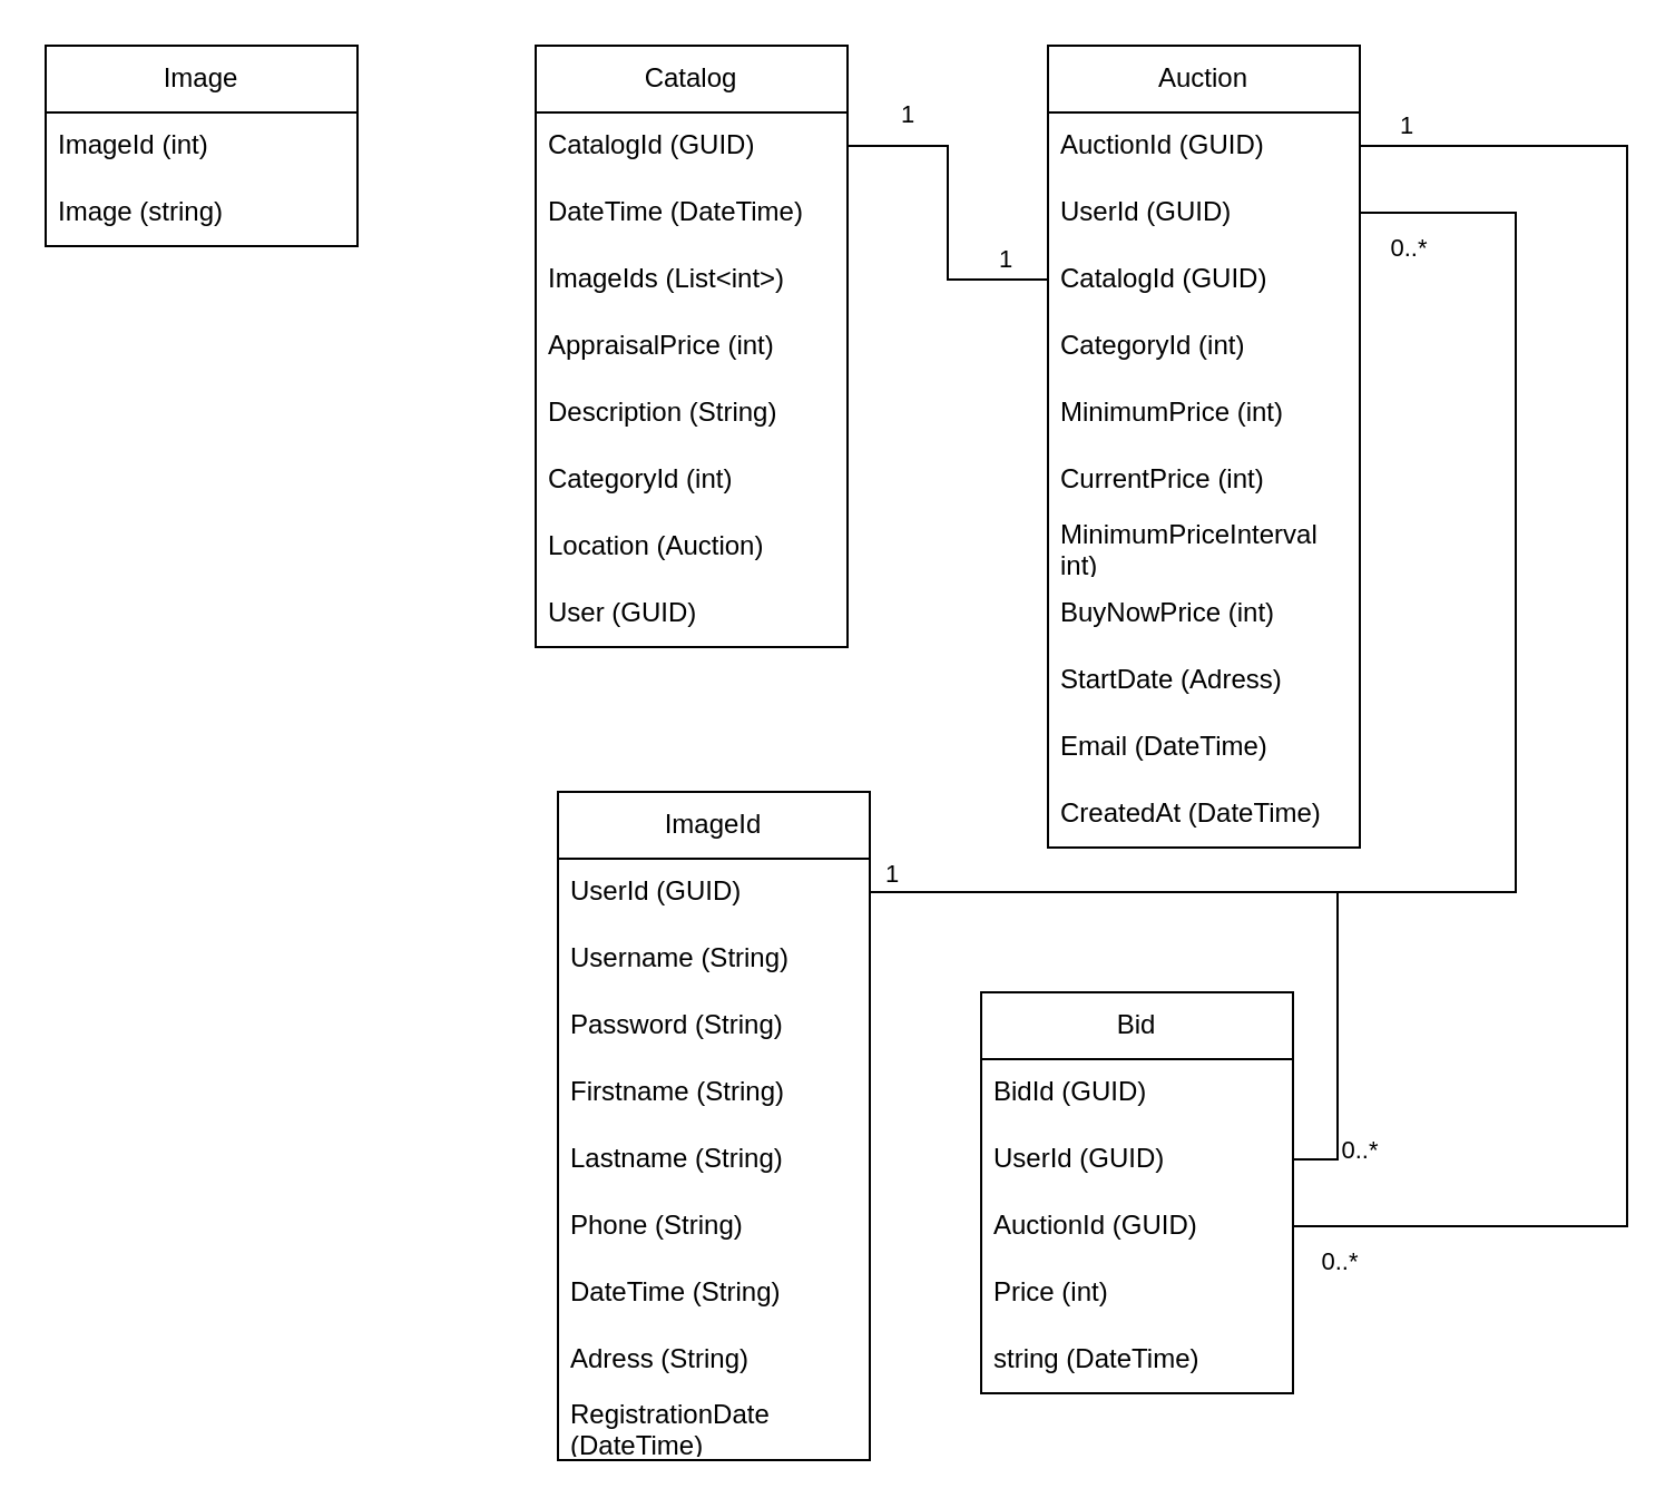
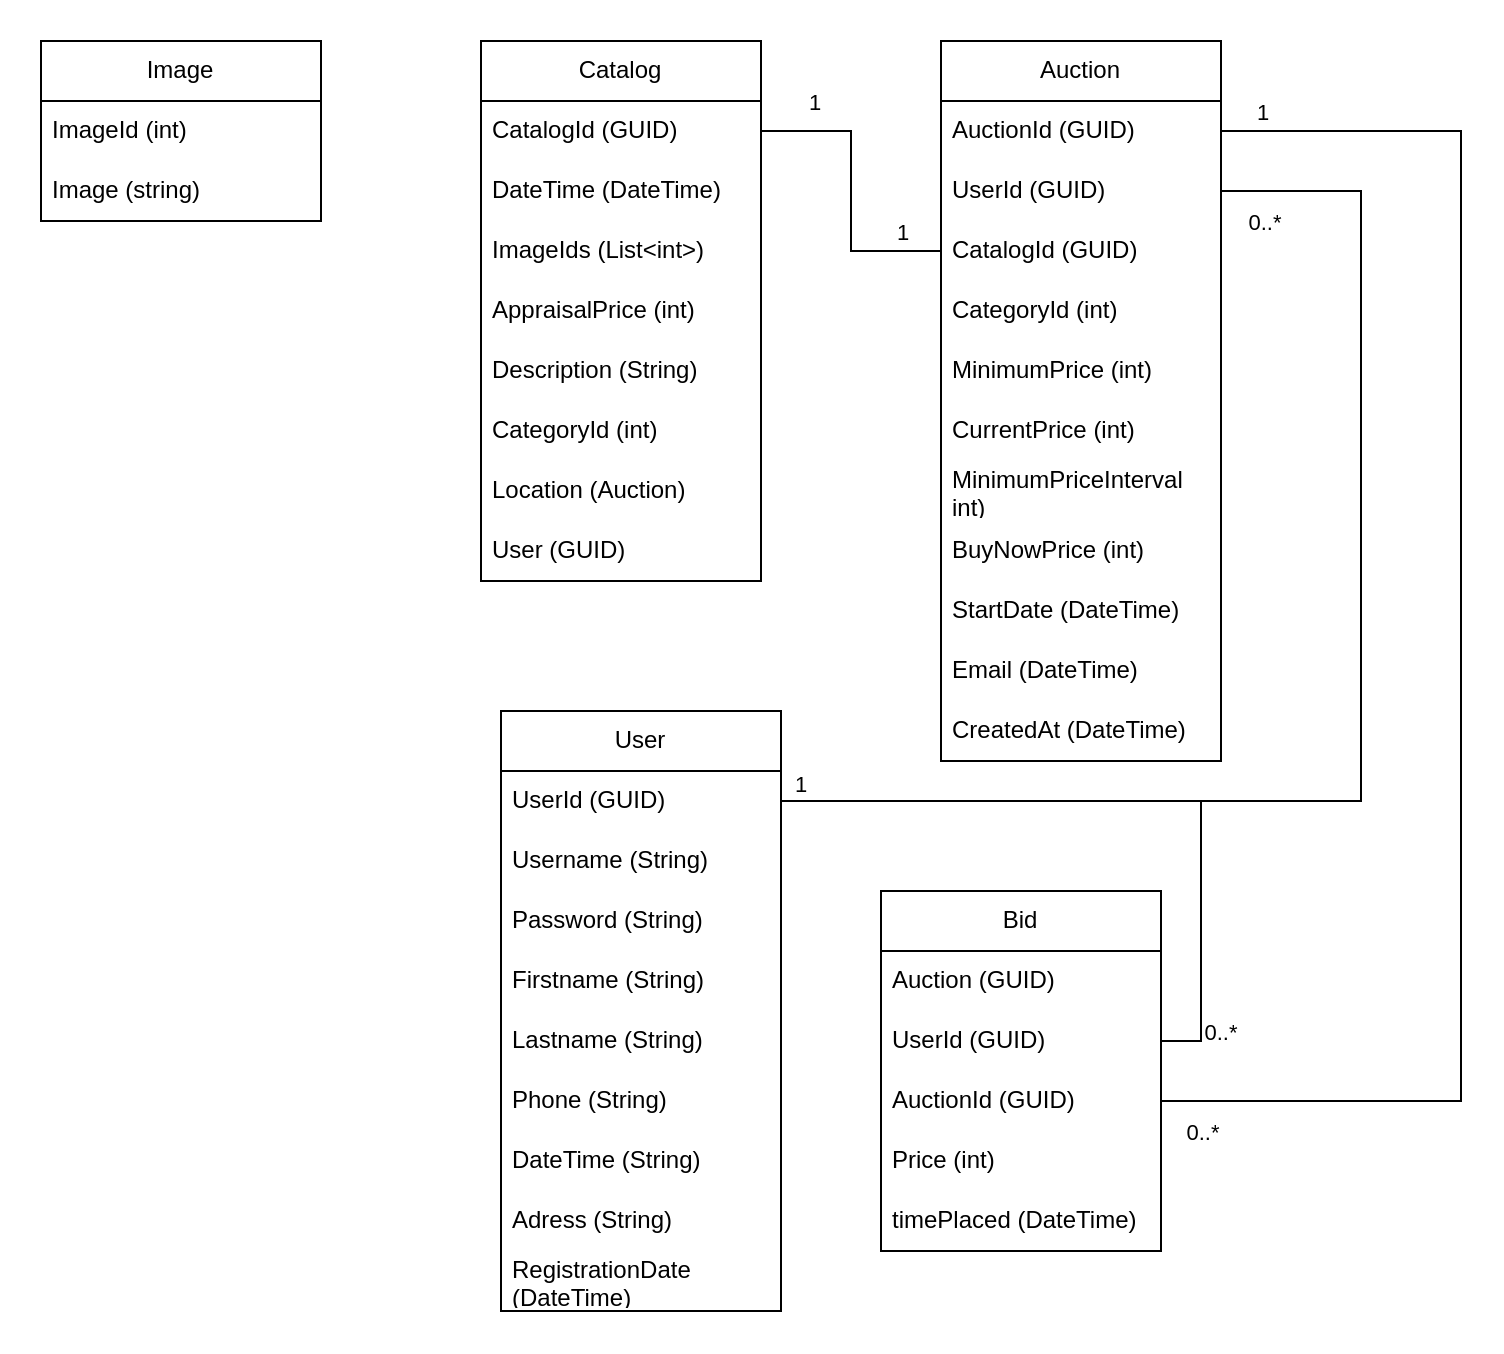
- <mxCell id="39" value="StartDate (Adress)" style="text;strokeColor=none;fillColor=none;align=left;verticalAlign=middle;spacingLeft=4;spacingRight=4;overflow=hidden;points=[[0,0.5],[1,0.5]];portConstraint=eastwest;rotatable=0;whiteSpace=wrap;html=1;" parent="30" vertex="1"><mxGeometry y="270" width="140" height="30" as="geometry" /></mxCell>
+ <mxCell id="39" value="StartDate (DateTime)" style="text;strokeColor=none;fillColor=none;align=left;verticalAlign=middle;spacingLeft=4;spacingRight=4;overflow=hidden;points=[[0,0.5],[1,0.5]];portConstraint=eastwest;rotatable=0;whiteSpace=wrap;html=1;" parent="30" vertex="1"><mxGeometry y="270" width="140" height="30" as="geometry" /></mxCell>
- <mxCell id="2" value="ImageId" style="swimlane;fontStyle=0;childLayout=stackLayout;horizontal=1;startSize=30;horizontalStack=0;resizeParent=1;resizeParentMax=0;resizeLast=0;collapsible=1;marginBottom=0;whiteSpace=wrap;html=1;" parent="1" vertex="1"><mxGeometry x="250" y="355" width="140" height="300" as="geometry" /></mxCell>
+ <mxCell id="2" value="User" style="swimlane;fontStyle=0;childLayout=stackLayout;horizontal=1;startSize=30;horizontalStack=0;resizeParent=1;resizeParentMax=0;resizeLast=0;collapsible=1;marginBottom=0;whiteSpace=wrap;html=1;" parent="1" vertex="1"><mxGeometry x="250" y="355" width="140" height="300" as="geometry" /></mxCell>
- <mxCell id="25" value="BidId (GUID)" style="text;strokeColor=none;fillColor=none;align=left;verticalAlign=middle;spacingLeft=4;spacingRight=4;overflow=hidden;points=[[0,0.5],[1,0.5]];portConstraint=eastwest;rotatable=0;whiteSpace=wrap;html=1;" parent="24" vertex="1"><mxGeometry y="30" width="140" height="30" as="geometry" /></mxCell>
+ <mxCell id="25" value="Auction (GUID)" style="text;strokeColor=none;fillColor=none;align=left;verticalAlign=middle;spacingLeft=4;spacingRight=4;overflow=hidden;points=[[0,0.5],[1,0.5]];portConstraint=eastwest;rotatable=0;whiteSpace=wrap;html=1;" parent="24" vertex="1"><mxGeometry y="30" width="140" height="30" as="geometry" /></mxCell>
- <mxCell id="29" value="string (DateTime)" style="text;strokeColor=none;fillColor=none;align=left;verticalAlign=middle;spacingLeft=4;spacingRight=4;overflow=hidden;points=[[0,0.5],[1,0.5]];portConstraint=eastwest;rotatable=0;whiteSpace=wrap;html=1;" parent="24" vertex="1"><mxGeometry y="150" width="140" height="30" as="geometry" /></mxCell>
+ <mxCell id="29" value="timePlaced (DateTime)" style="text;strokeColor=none;fillColor=none;align=left;verticalAlign=middle;spacingLeft=4;spacingRight=4;overflow=hidden;points=[[0,0.5],[1,0.5]];portConstraint=eastwest;rotatable=0;whiteSpace=wrap;html=1;" parent="24" vertex="1"><mxGeometry y="150" width="140" height="30" as="geometry" /></mxCell>
